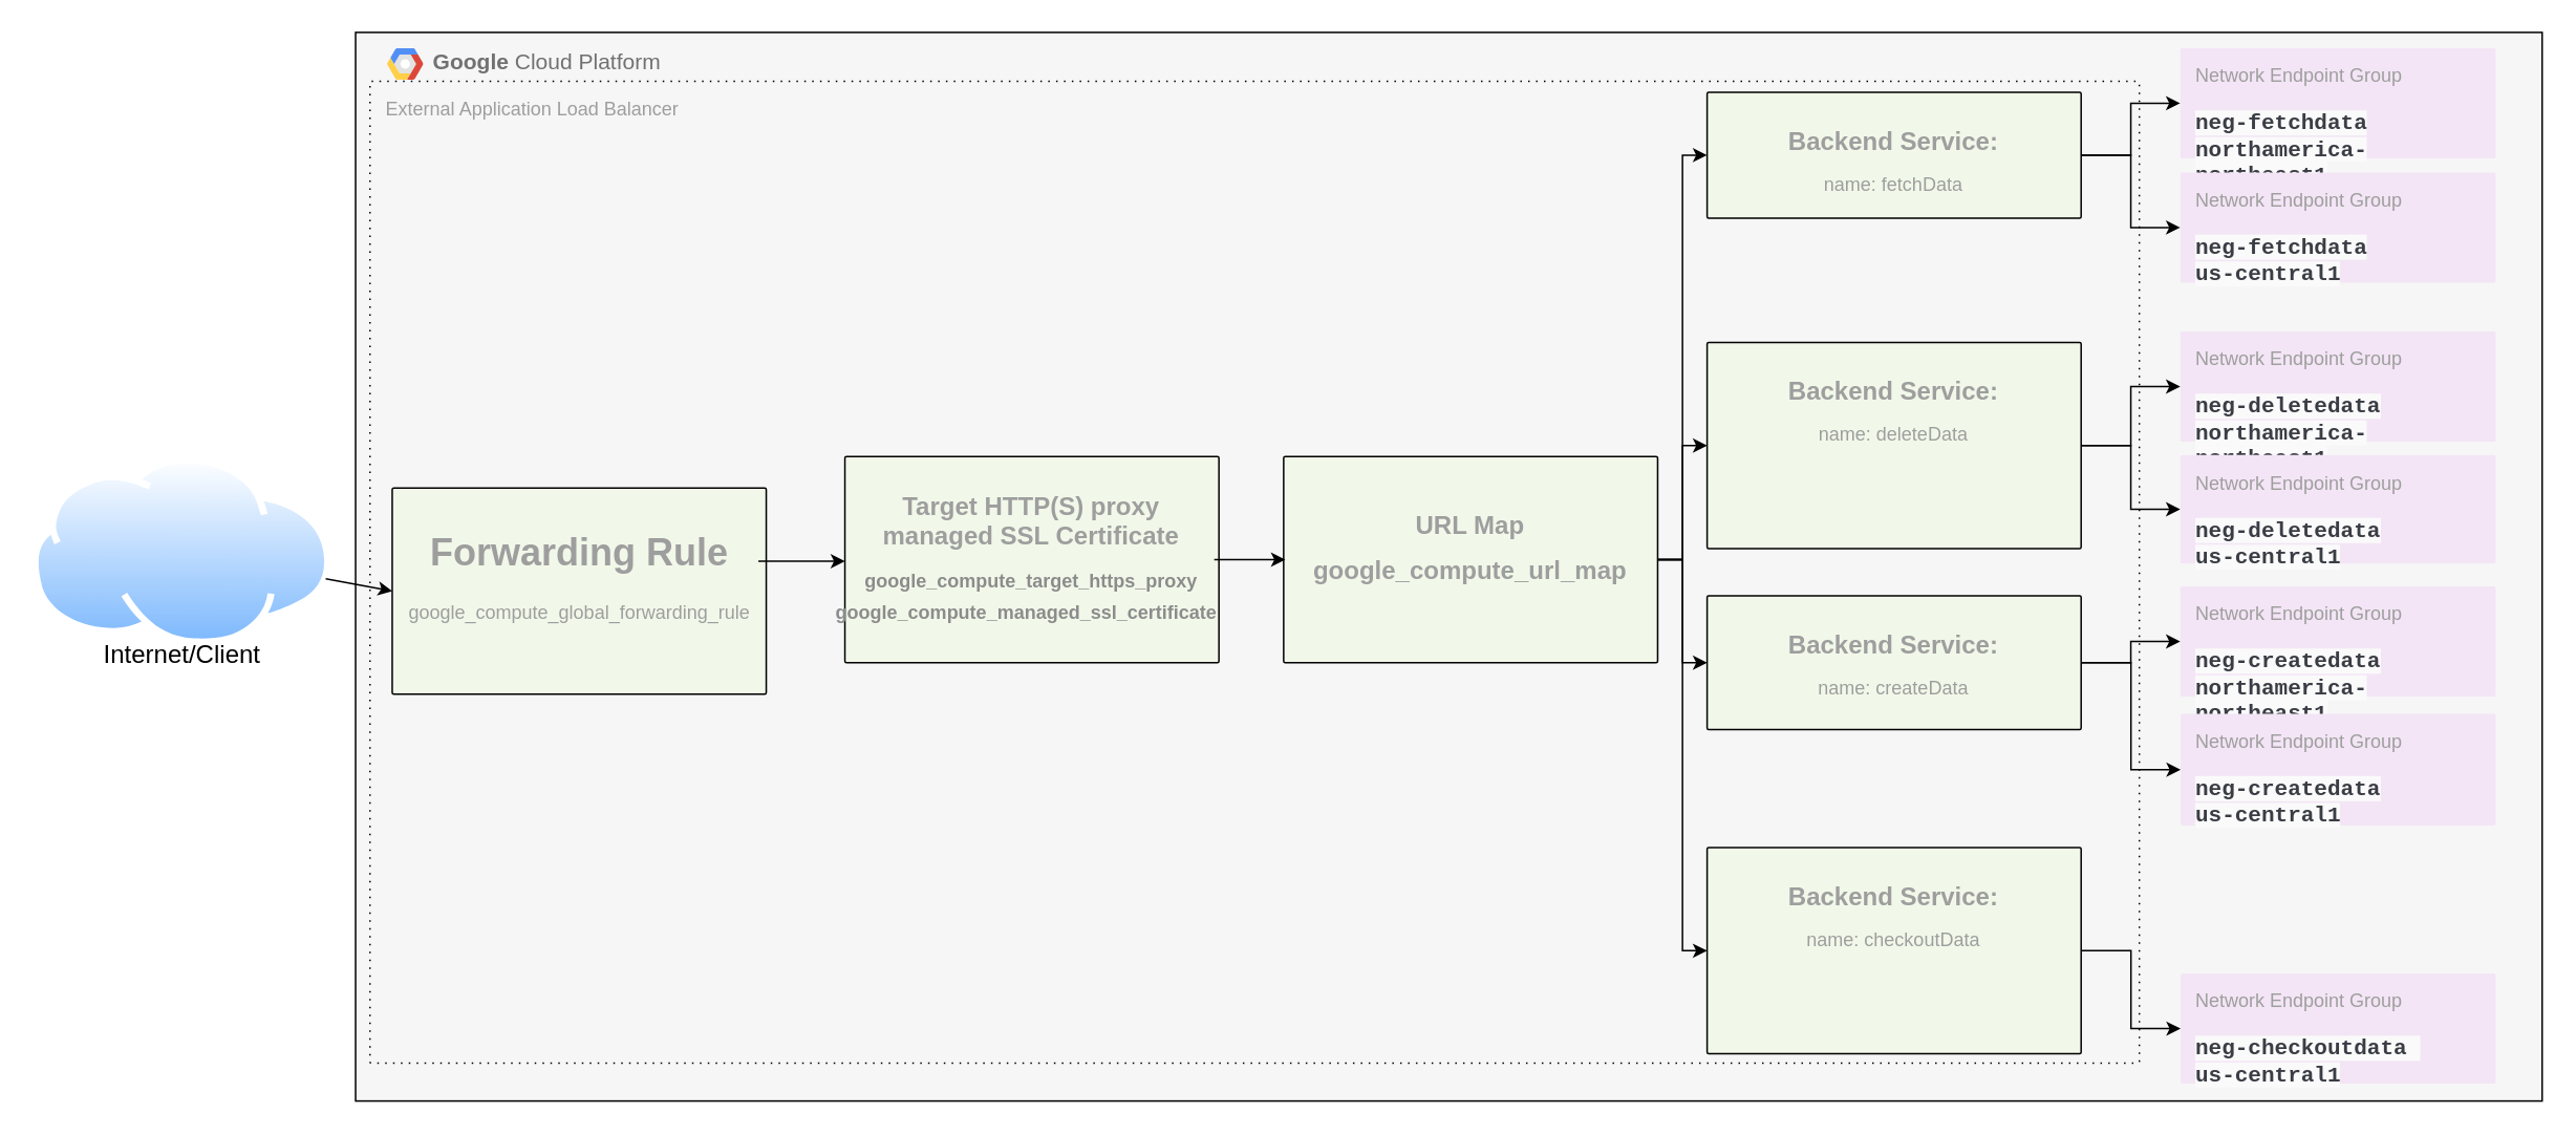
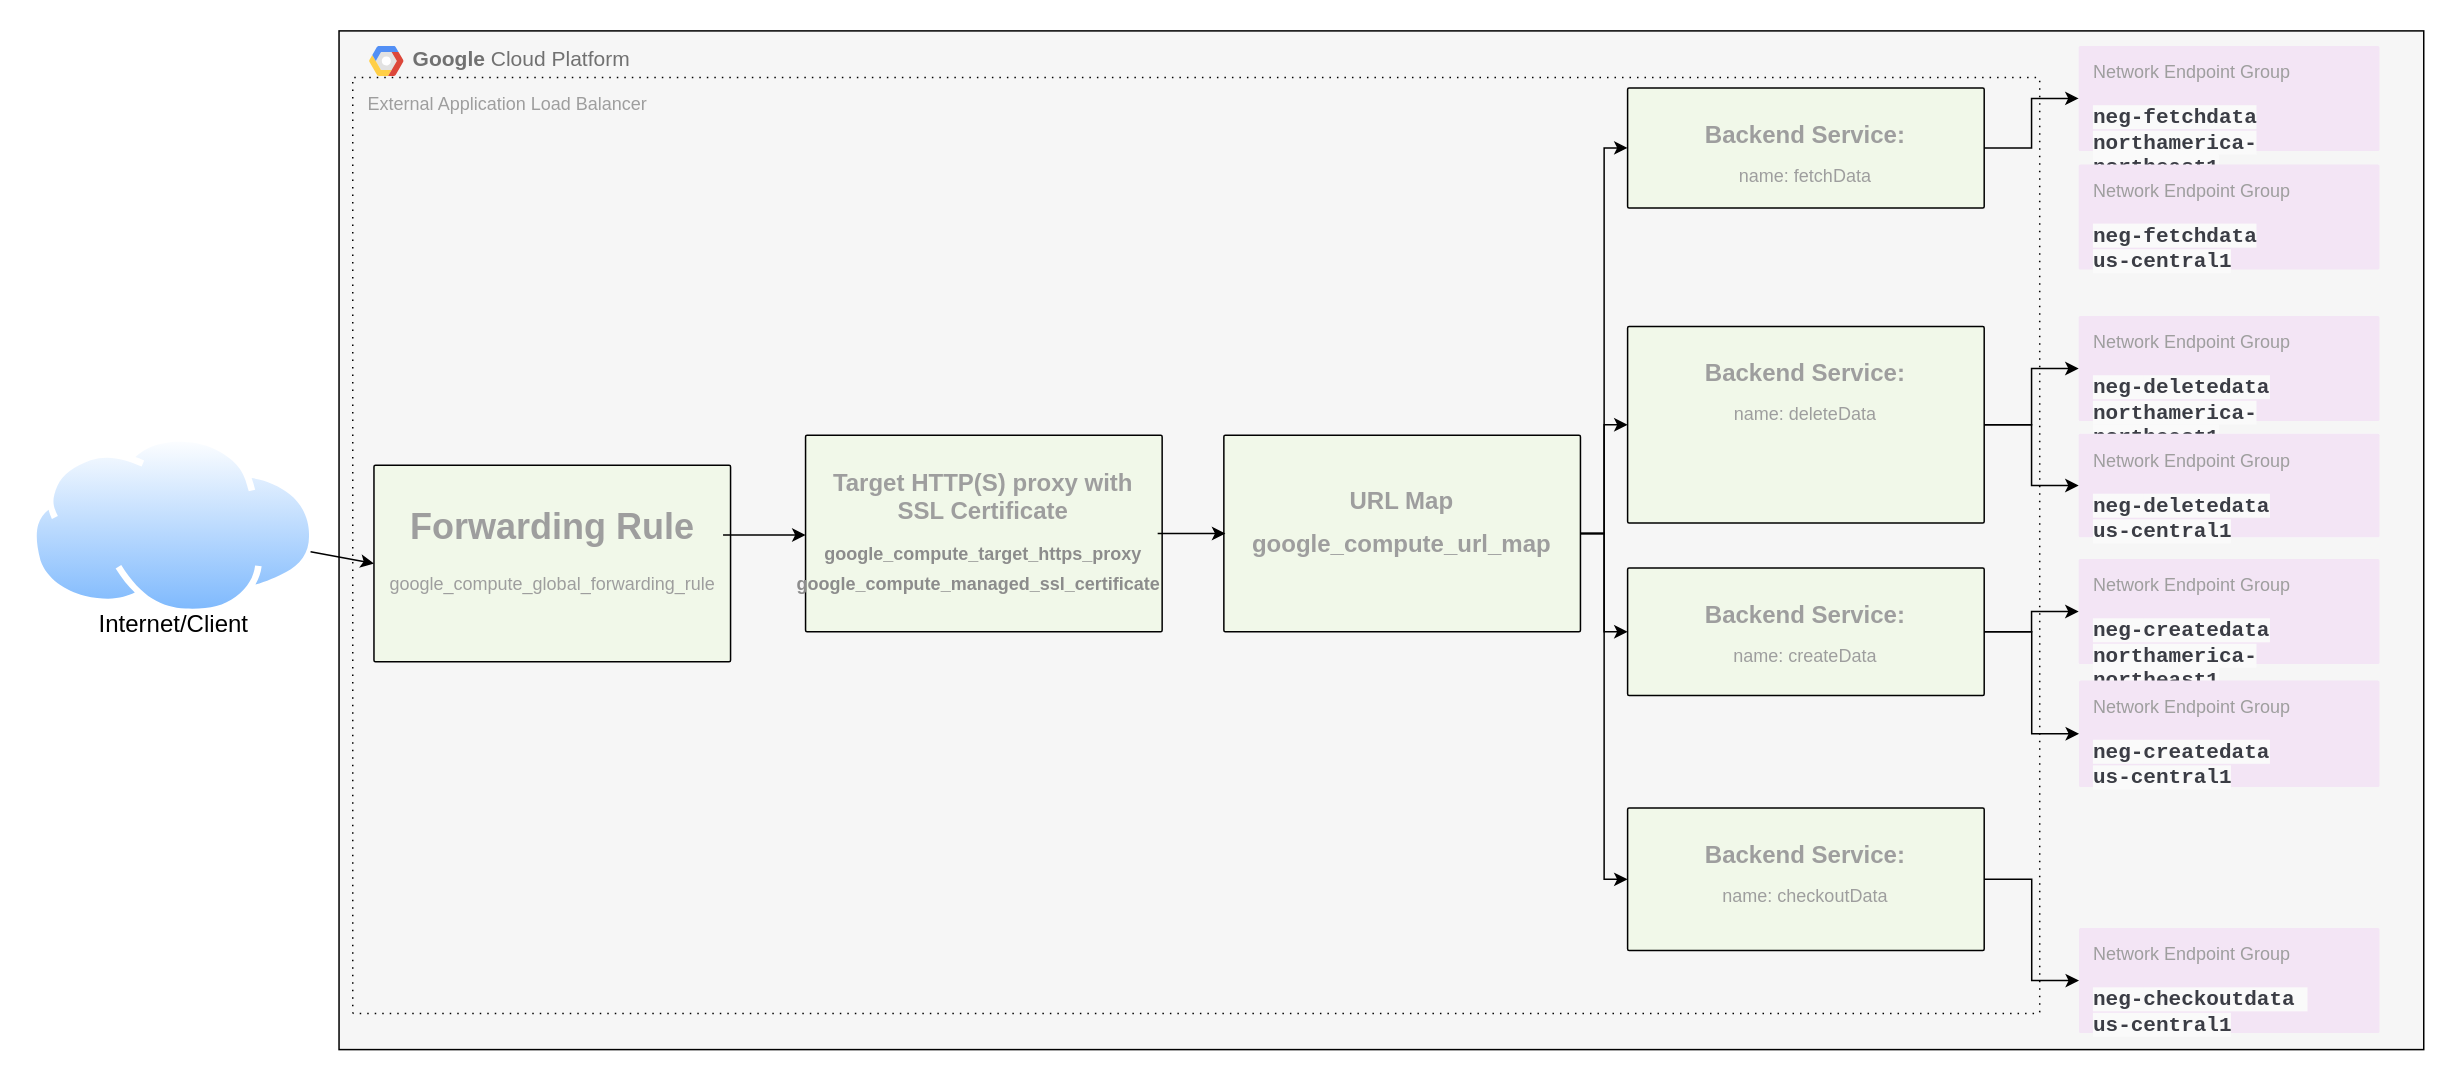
- <mxCell id="28" value="" style="endArrow=classic;html=1;rounded=0;exitX=1;exitY=0.5;exitDx=0;exitDy=0;exitPerimeter=0;entryX=0;entryY=0.5;entryDx=0;entryDy=0;entryPerimeter=0;edgeStyle=orthogonalEdgeStyle;" edge="1" parent="2" source="8" target="15"><mxGeometry width="50" height="50" relative="1" as="geometry"><mxPoint x="1054.52" y="450" as="sourcePoint" /><mxPoint x="1104.52" y="400" as="targetPoint" /></mxGeometry></mxCell>
- <mxCell id="6" value="&lt;h1 style=&quot;font-size: 16px;&quot;&gt;&lt;font style=&quot;font-size: 16px;&quot;&gt;Target HTTP(S) proxy managed SSL Certificate&lt;/font&gt;&lt;/h1&gt;&lt;div style=&quot;font-size: 23px;&quot;&gt;&lt;font style=&quot;font-size: 23px;&quot;&gt;&lt;br&gt;&lt;/font&gt;&lt;/div&gt;&lt;h1&gt;&lt;br&gt;&lt;/h1&gt;" style="sketch=0;points=[[0,0,0],[0.25,0,0],[0.5,0,0],[0.75,0,0],[1,0,0],[1,0.25,0],[1,0.5,0],[1,0.75,0],[1,1,0],[0.75,1,0],[0.5,1,0],[0.25,1,0],[0,1,0],[0,0.75,0],[0,0.5,0],[0,0.25,0]];rounded=1;absoluteArcSize=1;arcSize=2;html=1;strokeColor=default;gradientColor=none;shadow=0;dashed=0;fontSize=12;fontColor=#9E9E9E;align=center;verticalAlign=top;spacing=10;spacingTop=-4;whiteSpace=wrap;fillColor=#F1F8E9;" vertex="1" parent="2"><mxGeometry x="310.955" y="269.5" width="237.681" height="131" as="geometry" /></mxCell>
+ <mxCell id="6" value="&lt;h1 style=&quot;font-size: 16px;&quot;&gt;&lt;font style=&quot;font-size: 16px;&quot;&gt;Target HTTP(S) proxy with SSL Certificate&lt;/font&gt;&lt;/h1&gt;&lt;div style=&quot;font-size: 23px;&quot;&gt;&lt;font style=&quot;font-size: 23px;&quot;&gt;&lt;br&gt;&lt;/font&gt;&lt;/div&gt;&lt;h1&gt;&lt;br&gt;&lt;/h1&gt;" style="sketch=0;points=[[0,0,0],[0.25,0,0],[0.5,0,0],[0.75,0,0],[1,0,0],[1,0.25,0],[1,0.5,0],[1,0.75,0],[1,1,0],[0.75,1,0],[0.5,1,0],[0.25,1,0],[0,1,0],[0,0.75,0],[0,0.5,0],[0,0.25,0]];rounded=1;absoluteArcSize=1;arcSize=2;html=1;strokeColor=default;gradientColor=none;shadow=0;dashed=0;fontSize=12;fontColor=#9E9E9E;align=center;verticalAlign=top;spacing=10;spacingTop=-4;whiteSpace=wrap;fillColor=#F1F8E9;" vertex="1" parent="2"><mxGeometry x="310.955" y="269.5" width="237.681" height="131" as="geometry" /></mxCell>
- <mxCell id="12" value="&lt;h1 style=&quot;font-size: 16px;&quot;&gt;Backend Service:&lt;/h1&gt;&lt;div&gt;name: checkoutData&lt;br&gt;&lt;/div&gt;" style="sketch=0;points=[[0,0,0],[0.25,0,0],[0.5,0,0],[0.75,0,0],[1,0,0],[1,0.25,0],[1,0.5,0],[1,0.75,0],[1,1,0],[0.75,1,0],[0.5,1,0],[0.25,1,0],[0,1,0],[0,0.75,0],[0,0.5,0],[0,0.25,0]];rounded=1;absoluteArcSize=1;arcSize=2;html=1;strokeColor=default;gradientColor=none;shadow=0;dashed=0;fontSize=12;fontColor=#9E9E9E;align=center;verticalAlign=top;spacing=10;spacingTop=-4;whiteSpace=wrap;fillColor=#F1F8E9;" vertex="1" parent="2"><mxGeometry x="858.87" y="518" width="237.681" height="131" as="geometry" /></mxCell>
+ <mxCell id="12" value="&lt;h1 style=&quot;font-size: 16px;&quot;&gt;Backend Service:&lt;/h1&gt;&lt;div&gt;name: checkoutData&lt;br&gt;&lt;/div&gt;" style="sketch=0;points=[[0,0,0],[0.25,0,0],[0.5,0,0],[0.75,0,0],[1,0,0],[1,0.25,0],[1,0.5,0],[1,0.75,0],[1,1,0],[0.75,1,0],[0.5,1,0],[0.25,1,0],[0,1,0],[0,0.75,0],[0,0.5,0],[0,0.25,0]];rounded=1;absoluteArcSize=1;arcSize=2;html=1;strokeColor=default;gradientColor=none;shadow=0;dashed=0;fontSize=12;fontColor=#9E9E9E;align=center;verticalAlign=top;spacing=10;spacingTop=-4;whiteSpace=wrap;fillColor=#F1F8E9;" vertex="1" parent="2"><mxGeometry x="858.87" y="518" width="237.681" height="95" as="geometry" /></mxCell>
